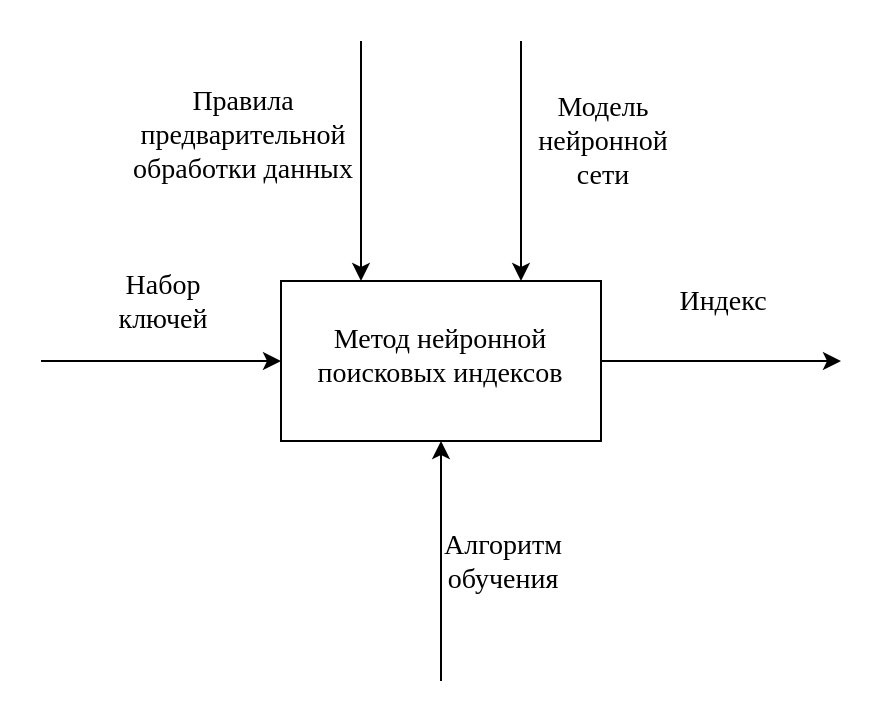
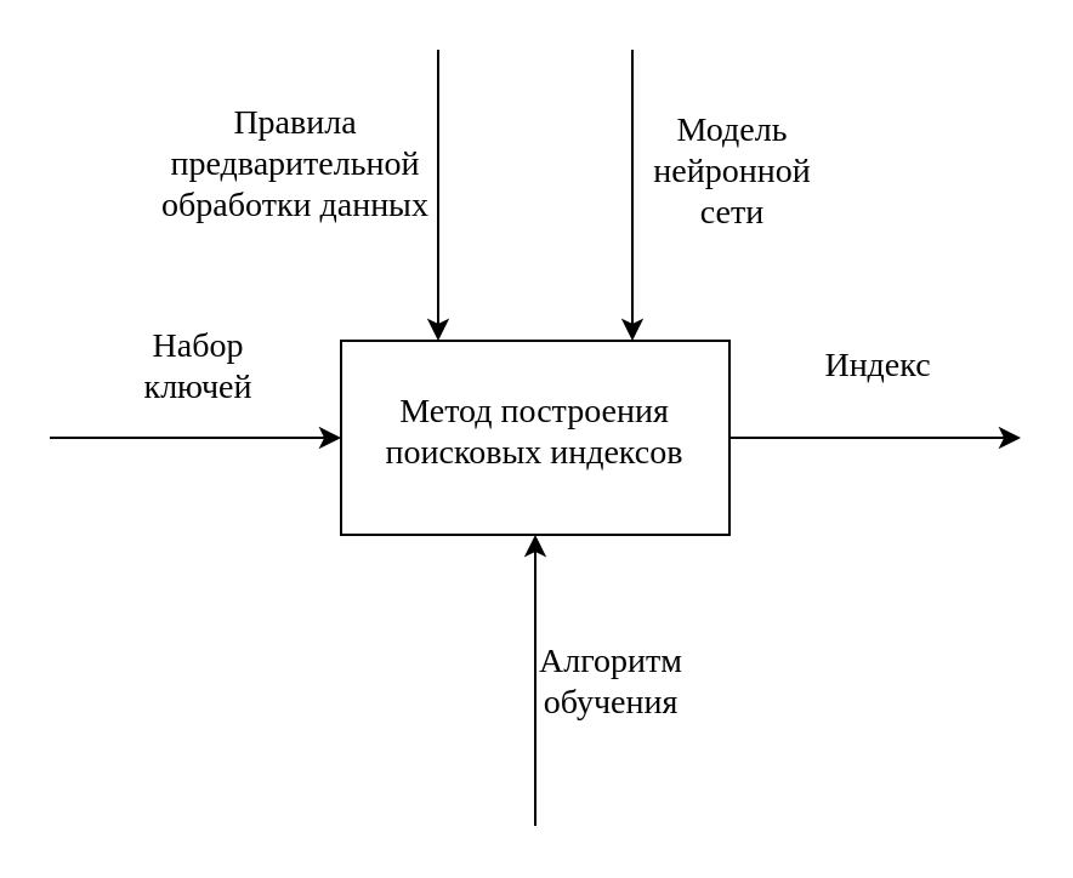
- <mxCell id="2" value="Метод нейронной поисковых индексов" style="shape=stencil(tVTRboMwDPyavFYh2T5gYtt/pKlXotIkcrJ1/fuaGKQiBq0mQEjgu3B3Bhyh69SYCEJJb84g9LtQKmKwkBLdEdww9iK5vHBZDbVJEWxm8MegM/sWmEkZwwku7pB7CecbQJc7Vn8I+UZrulPXNnhPIi74NGLueBIzztOz8pfFevvrqIqkf4YM2IdkVKjP52V3r9sIVxvlHcsO6VfPu57wOHG11YdbTbj6v6yuCZn7uXW9N/Z0xPDtD3+G+XJta0MbkEq+Fi+htOyP5Wai6QZvQgw0dmO7PE4PRn/OmPCJd0FnGqZWA8KDN8G7yYLr7IJiPXEoKG99BbgB);whiteSpace=wrap;html=1;fontFamily=Times New Roman;fontSize=14;spacingBottom=4;points=[[0,0,0,0,0],[0,0.25,0,0,0],[0,0.5,0,0,0],[0,0.75,0,0,0],[0,1,0,0,0],[0.25,0,0,0,0],[0.25,1,0,0,0],[0.5,0,0,0,0],[0.5,1,0,0,0],[0.75,0,0,0,0],[0.75,1,0,0,0],[1,0,0,0,0],[1,0.25,0,0,0],[1,0.5,0,0,0],[1,0.75,0,0,0],[1,1,0,0,0]];" vertex="1" parent="1"><mxGeometry x="140" y="140" width="160" height="80" as="geometry" /></mxCell>
+ <mxCell id="2" value="Метод построения поисковых индексов" style="shape=stencil(tVTRboMwDPyavFYh2T5gYtt/pKlXotIkcrJ1/fuaGKQiBq0mQEjgu3B3Bhyh69SYCEJJb84g9LtQKmKwkBLdEdww9iK5vHBZDbVJEWxm8MegM/sWmEkZwwku7pB7CecbQJc7Vn8I+UZrulPXNnhPIi74NGLueBIzztOz8pfFevvrqIqkf4YM2IdkVKjP52V3r9sIVxvlHcsO6VfPu57wOHG11YdbTbj6v6yuCZn7uXW9N/Z0xPDtD3+G+XJta0MbkEq+Fi+htOyP5Wai6QZvQgw0dmO7PE4PRn/OmPCJd0FnGqZWA8KDN8G7yYLr7IJiPXEoKG99BbgB);whiteSpace=wrap;html=1;fontFamily=Times New Roman;fontSize=14;spacingBottom=4;points=[[0,0,0,0,0],[0,0.25,0,0,0],[0,0.5,0,0,0],[0,0.75,0,0,0],[0,1,0,0,0],[0.25,0,0,0,0],[0.25,1,0,0,0],[0.5,0,0,0,0],[0.5,1,0,0,0],[0.75,0,0,0,0],[0.75,1,0,0,0],[1,0,0,0,0],[1,0.25,0,0,0],[1,0.5,0,0,0],[1,0.75,0,0,0],[1,1,0,0,0]];" vertex="1" parent="1"><mxGeometry x="140" y="140" width="160" height="80" as="geometry" /></mxCell>
